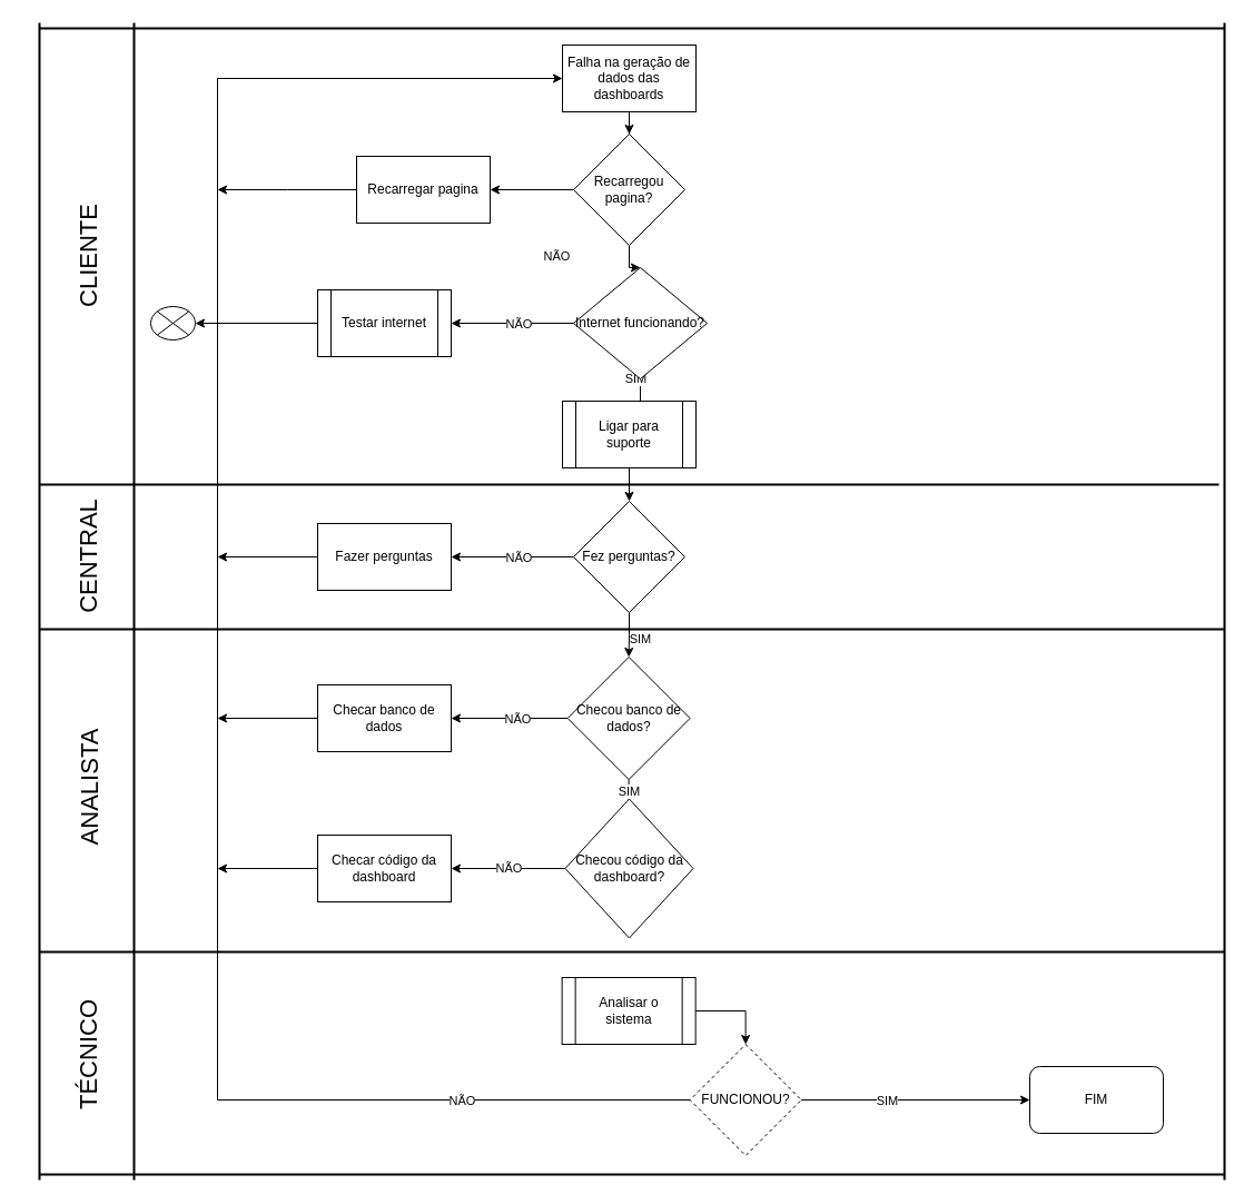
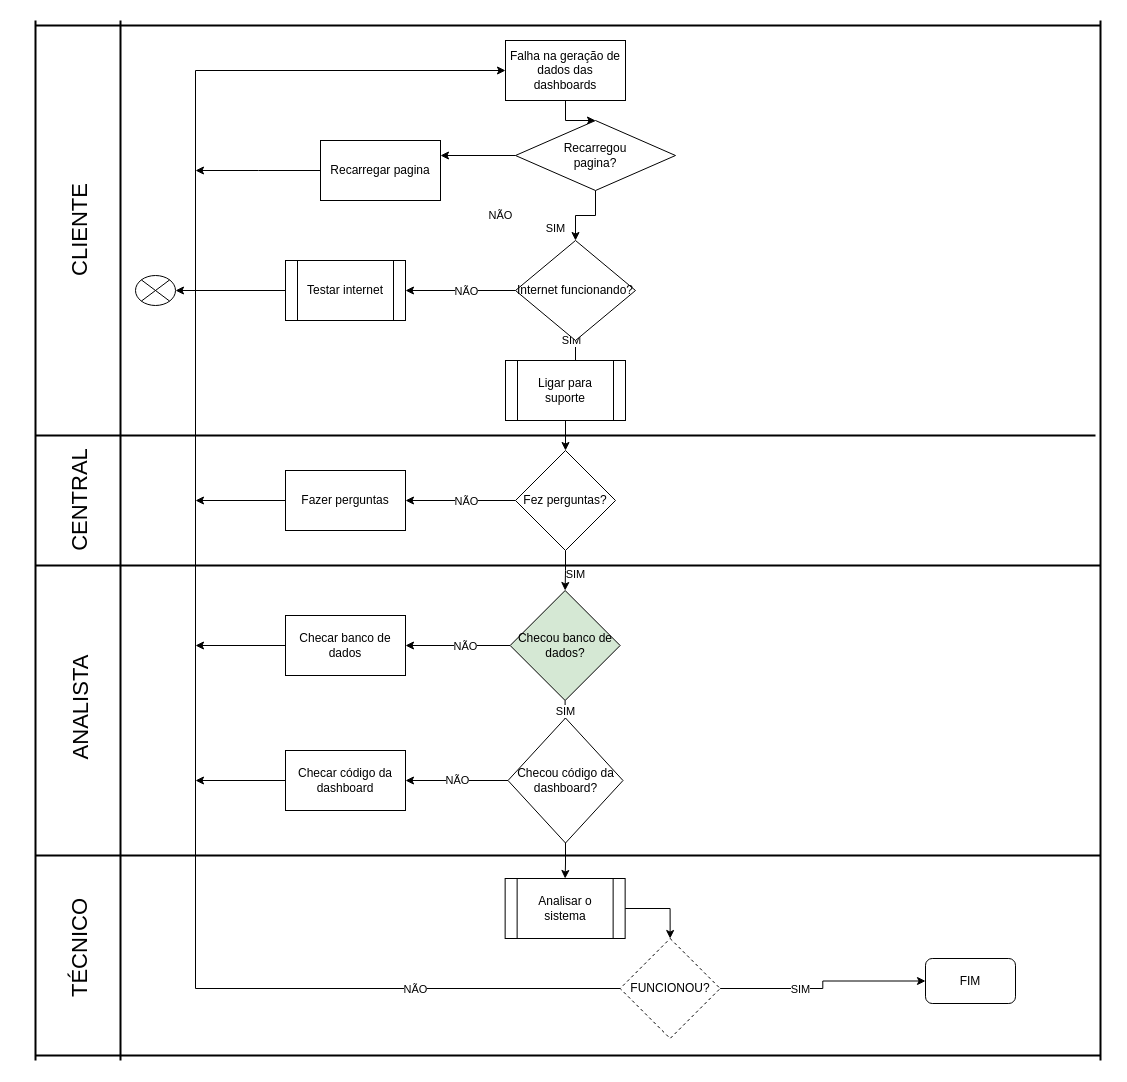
- <mxCell id="6" value="Recarregou&lt;br&gt;pagina?" style="rhombus;whiteSpace=wrap;html=1;" vertex="1" parent="1"><mxGeometry x="515" y="120" width="100" height="100" as="geometry" /></mxCell>
+ <mxCell id="6" value="Recarregou&lt;br&gt;pagina?" style="rhombus;whiteSpace=wrap;html=1;" vertex="1" parent="1"><mxGeometry x="515" y="120" width="160" height="70" as="geometry" /></mxCell>
- <mxCell id="35" value="Checou banco de dados?" style="rhombus;whiteSpace=wrap;html=1;" vertex="1" parent="1"><mxGeometry x="509.64" y="590" width="110" height="110" as="geometry" /></mxCell>
+ <mxCell id="35" value="Checou banco de dados?" style="rhombus;whiteSpace=wrap;html=1;fillColor=#d5e8d4;" vertex="1" parent="1"><mxGeometry x="509.64" y="590" width="110" height="110" as="geometry" /></mxCell>
+ <mxCell id="37" style="edgeStyle=orthogonalEdgeStyle;rounded=0;orthogonalLoop=1;jettySize=auto;html=1;entryX=0.5;entryY=0;entryDx=0;entryDy=0;" edge="1" parent="1" source="38" target="45"><mxGeometry relative="1" as="geometry"><mxPoint x="565" y="870" as="targetPoint" /></mxGeometry></mxCell>
- <mxCell id="14" value="FIM" style="rounded=1;whiteSpace=wrap;html=1;" vertex="1" parent="1"><mxGeometry x="925" y="958" width="120" height="60" as="geometry" /></mxCell>
+ <mxCell id="14" value="FIM" style="rounded=1;whiteSpace=wrap;html=1;" vertex="1" parent="1"><mxGeometry x="925" y="958" width="90" height="45" as="geometry" /></mxCell>
